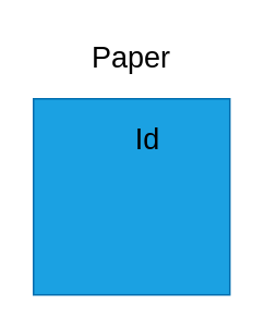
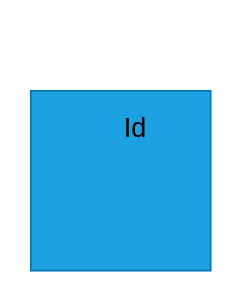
- <mxCell id="3" value="Paper" style="text;strokeColor=none;align=center;fillColor=none;html=1;verticalAlign=middle;whiteSpace=wrap;rounded=0;fontSize=18;" vertex="1" parent="1"><mxGeometry x="50" y="20" width="60" height="30" as="geometry" /></mxCell>
